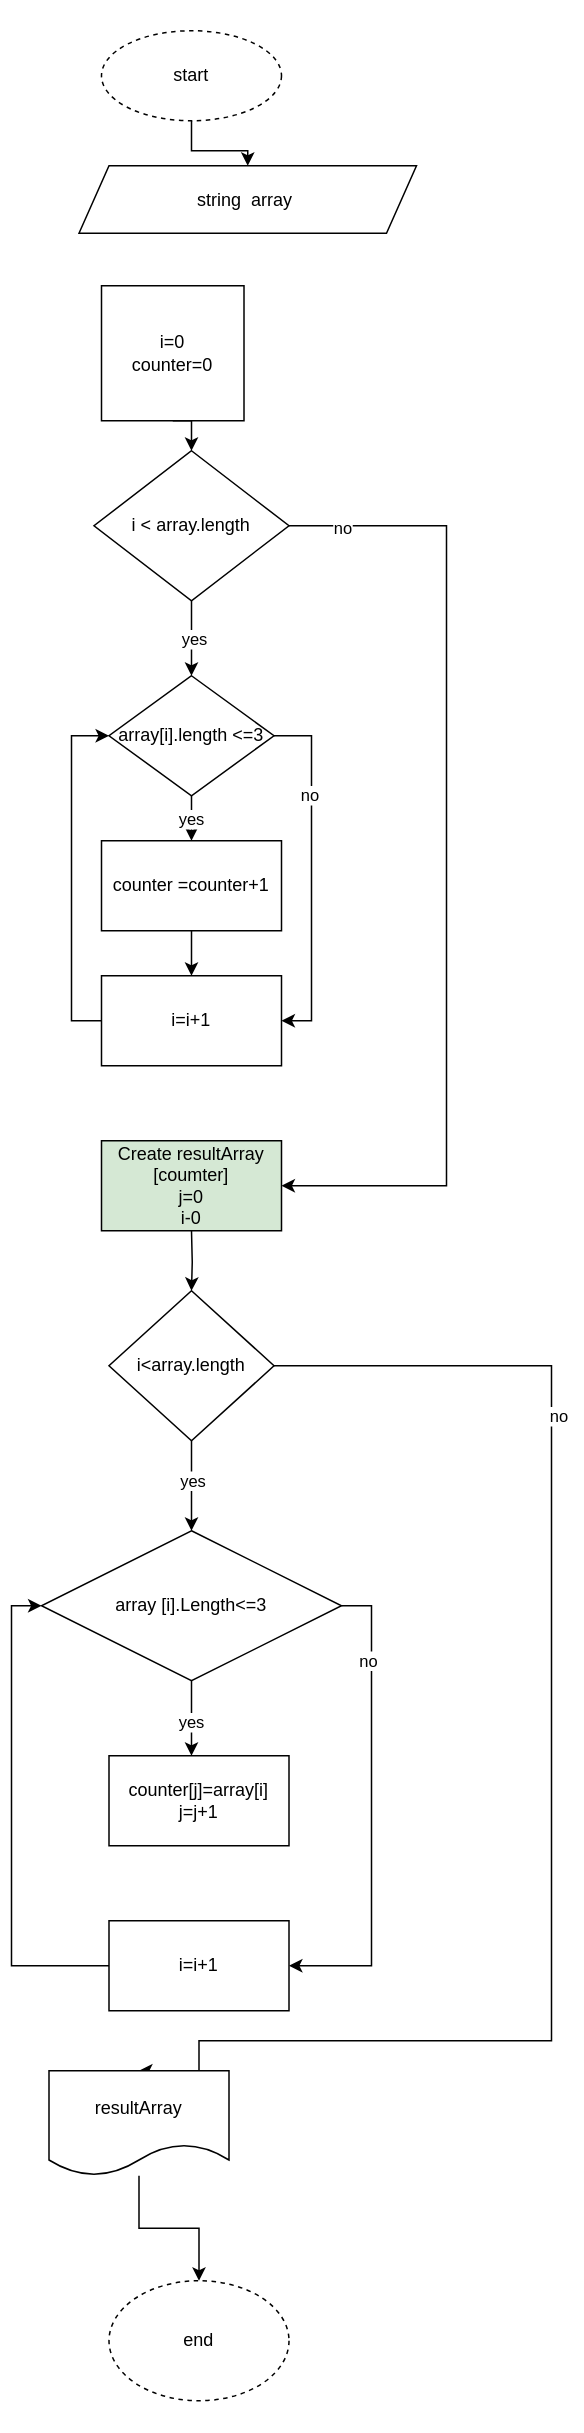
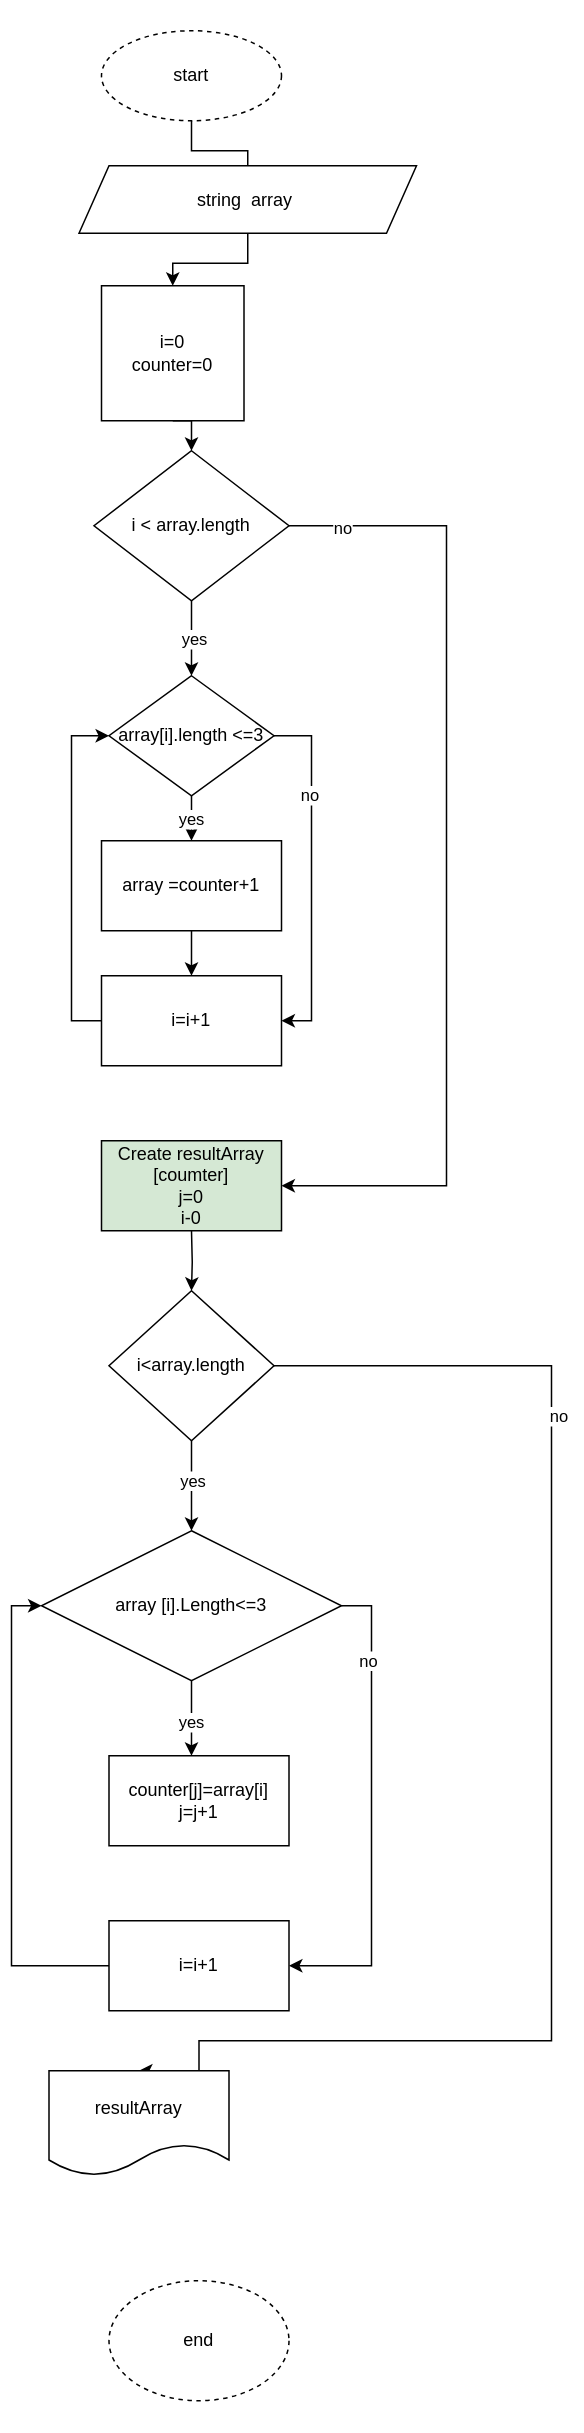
- <mxCell id="2" style="edgeStyle=orthogonalEdgeStyle;rounded=0;orthogonalLoop=1;jettySize=auto;html=1;" parent="1" source="3" target="5" edge="1"><mxGeometry relative="1" as="geometry"><mxPoint x="120" y="150" as="targetPoint" /></mxGeometry></mxCell>
+ <mxCell id="2" style="edgeStyle=orthogonalEdgeStyle;rounded=0;orthogonalLoop=1;jettySize=auto;html=1;endArrow=none;" parent="1" source="3" target="5" edge="1"><mxGeometry relative="1" as="geometry"><mxPoint x="120" y="150" as="targetPoint" /></mxGeometry></mxCell>
+ <mxCell id="4" style="edgeStyle=orthogonalEdgeStyle;rounded=0;orthogonalLoop=1;jettySize=auto;html=1;exitX=0.5;exitY=1;exitDx=0;exitDy=0;" parent="1" source="5" target="20" edge="1"><mxGeometry relative="1" as="geometry"><mxPoint x="120" y="210" as="targetPoint" /></mxGeometry></mxCell>
- <mxCell id="27" value="counter =counter+1" style="rounded=0;whiteSpace=wrap;html=1;" vertex="1" parent="1"><mxGeometry x="60" y="560" width="120" height="60" as="geometry" /></mxCell>
+ <mxCell id="27" value="array =counter+1" style="rounded=0;whiteSpace=wrap;html=1;" vertex="1" parent="1"><mxGeometry x="60" y="560" width="120" height="60" as="geometry" /></mxCell>
- <mxCell id="38" style="edgeStyle=orthogonalEdgeStyle;rounded=0;orthogonalLoop=1;jettySize=auto;html=1;entryX=0.5;entryY=0;entryDx=0;entryDy=0;" edge="1" parent="1" source="39" target="18"><mxGeometry relative="1" as="geometry" /></mxCell>
